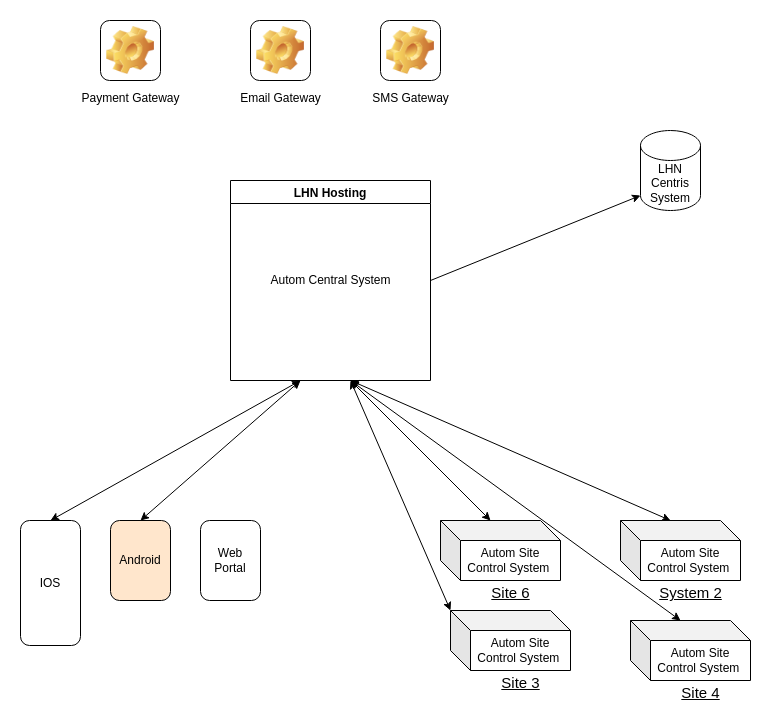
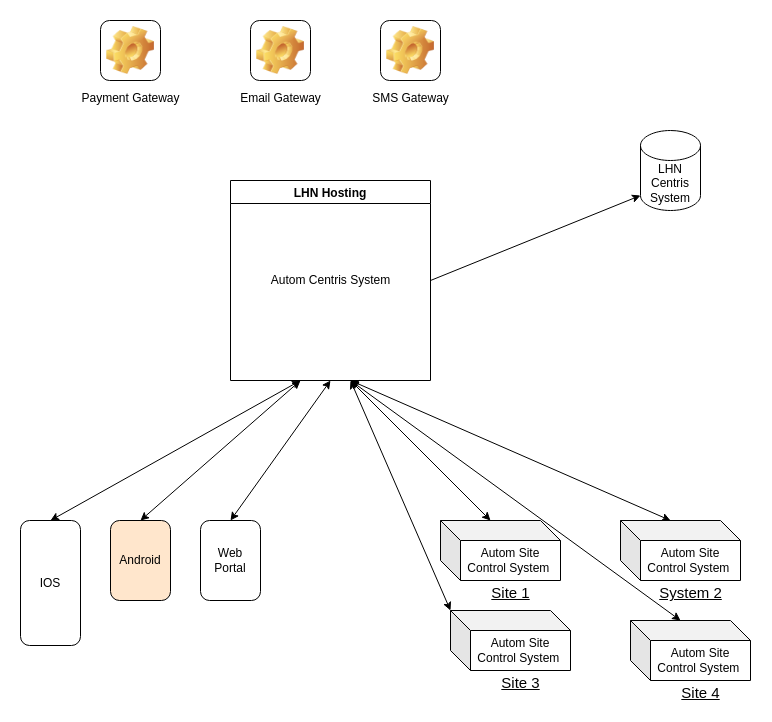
- <mxCell id="6" value="Autom Central System" style="text;html=1;align=center;verticalAlign=middle;resizable=0;points=[];autosize=1;strokeColor=none;fillColor=none;" vertex="1" parent="5"><mxGeometry x="30" y="85" width="140" height="30" as="geometry" /></mxCell>
+ <mxCell id="6" value="Autom Centris System" style="text;html=1;align=center;verticalAlign=middle;resizable=0;points=[];autosize=1;strokeColor=none;fillColor=none;" vertex="1" parent="5"><mxGeometry x="30" y="85" width="140" height="30" as="geometry" /></mxCell>
+ <mxCell id="26" value="" style="endArrow=classic;startArrow=classic;html=1;rounded=0;exitX=0.5;exitY=0;exitDx=0;exitDy=0;entryX=0.5;entryY=1;entryDx=0;entryDy=0;" edge="1" parent="1" source="11" target="5"><mxGeometry width="50" height="50" relative="1" as="geometry"><mxPoint x="70" y="540" as="sourcePoint" /><mxPoint x="320" y="400" as="targetPoint" /></mxGeometry></mxCell>
- <mxCell id="18" value="&lt;font size=&quot;1&quot; style=&quot;&quot;&gt;&lt;u style=&quot;font-weight: normal; font-size: 15px;&quot;&gt;Site 6&lt;/u&gt;&lt;/font&gt;" style="text;strokeColor=none;fillColor=none;html=1;fontSize=24;fontStyle=1;verticalAlign=middle;align=center;" vertex="1" parent="1"><mxGeometry x="460" y="580" width="100" height="20" as="geometry" /></mxCell>
+ <mxCell id="18" value="&lt;font size=&quot;1&quot; style=&quot;&quot;&gt;&lt;u style=&quot;font-weight: normal; font-size: 15px;&quot;&gt;Site 1&lt;/u&gt;&lt;/font&gt;" style="text;strokeColor=none;fillColor=none;html=1;fontSize=24;fontStyle=1;verticalAlign=middle;align=center;" vertex="1" parent="1"><mxGeometry x="460" y="580" width="100" height="20" as="geometry" /></mxCell>
